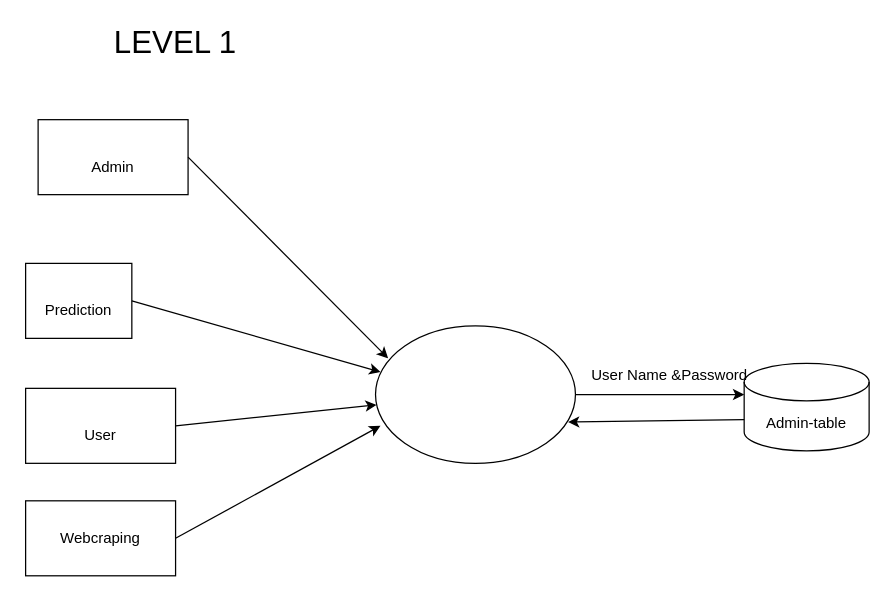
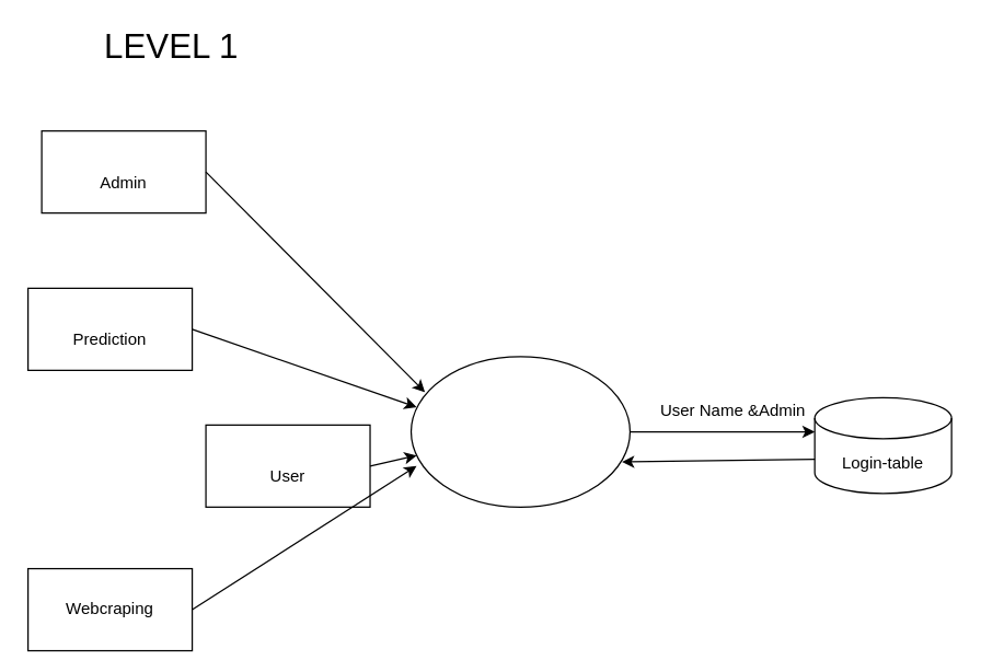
- <mxCell id="2" value="&lt;font style=&quot;font-size: 25px&quot;&gt;LEVEL 1&lt;/font&gt;" style="text;html=1;strokeColor=none;fillColor=none;align=center;verticalAlign=middle;whiteSpace=wrap;rounded=0;fontSize=33;" parent="1" vertex="1"><mxGeometry x="45" y="20" width="190" height="20" as="geometry" /></mxCell>
+ <mxCell id="2" value="&lt;font style=&quot;font-size: 25px&quot;&gt;LEVEL 1&lt;/font&gt;" style="text;html=1;strokeColor=none;fillColor=none;align=center;verticalAlign=middle;whiteSpace=wrap;rounded=0;fontSize=33;" parent="1" vertex="1"><mxGeometry x="30" y="20" width="190" height="20" as="geometry" /></mxCell>
- <mxCell id="5" value="&lt;span style=&quot;font-size: 12px;&quot;&gt;Prediction&lt;/span&gt;" style="rounded=0;whiteSpace=wrap;html=1;fontSize=33;" parent="1" vertex="1"><mxGeometry x="20" y="210" width="85" height="60" as="geometry" /></mxCell>
+ <mxCell id="5" value="&lt;span style=&quot;font-size: 12px;&quot;&gt;Prediction&lt;/span&gt;" style="rounded=0;whiteSpace=wrap;html=1;fontSize=33;" parent="1" vertex="1"><mxGeometry x="20" y="210" width="120" height="60" as="geometry" /></mxCell>
- <mxCell id="16" value="User Name &amp;amp;Password" style="text;html=1;align=center;verticalAlign=middle;resizable=0;points=[];autosize=1;" vertex="1" parent="1"><mxGeometry x="465" y="290" width="140" height="20" as="geometry" /></mxCell>
+ <mxCell id="16" value="User Name &amp;amp;Admin" style="text;html=1;align=center;verticalAlign=middle;resizable=0;points=[];autosize=1;" vertex="1" parent="1"><mxGeometry x="465" y="290" width="140" height="20" as="geometry" /></mxCell>
- <mxCell id="13" value="Admin-table" style="shape=cylinder3;whiteSpace=wrap;html=1;boundedLbl=1;backgroundOutline=1;size=15;" vertex="1" parent="1"><mxGeometry x="595" y="290" width="100" height="70" as="geometry" /></mxCell>
+ <mxCell id="13" value="Login-table" style="shape=cylinder3;whiteSpace=wrap;html=1;boundedLbl=1;backgroundOutline=1;size=15;" vertex="1" parent="1"><mxGeometry x="595" y="290" width="100" height="70" as="geometry" /></mxCell>
- <mxCell id="4" value="&lt;span style=&quot;font-size: 12px;&quot;&gt;User&lt;/span&gt;" style="rounded=0;whiteSpace=wrap;html=1;fontSize=33;" parent="1" vertex="1"><mxGeometry x="20" y="310" width="120" height="60" as="geometry" /></mxCell>
+ <mxCell id="4" value="&lt;span style=&quot;font-size: 12px;&quot;&gt;User&lt;/span&gt;" style="rounded=0;whiteSpace=wrap;html=1;fontSize=33;" parent="1" vertex="1"><mxGeometry x="150" y="310" width="120" height="60" as="geometry" /></mxCell>
- <mxCell id="7" value="Webcraping" style="rounded=0;whiteSpace=wrap;html=1;" parent="1" vertex="1"><mxGeometry x="20" y="400" width="120" height="60" as="geometry" /></mxCell>
+ <mxCell id="7" value="Webcraping" style="rounded=0;whiteSpace=wrap;html=1;" parent="1" vertex="1"><mxGeometry x="20" y="415" width="120" height="60" as="geometry" /></mxCell>
